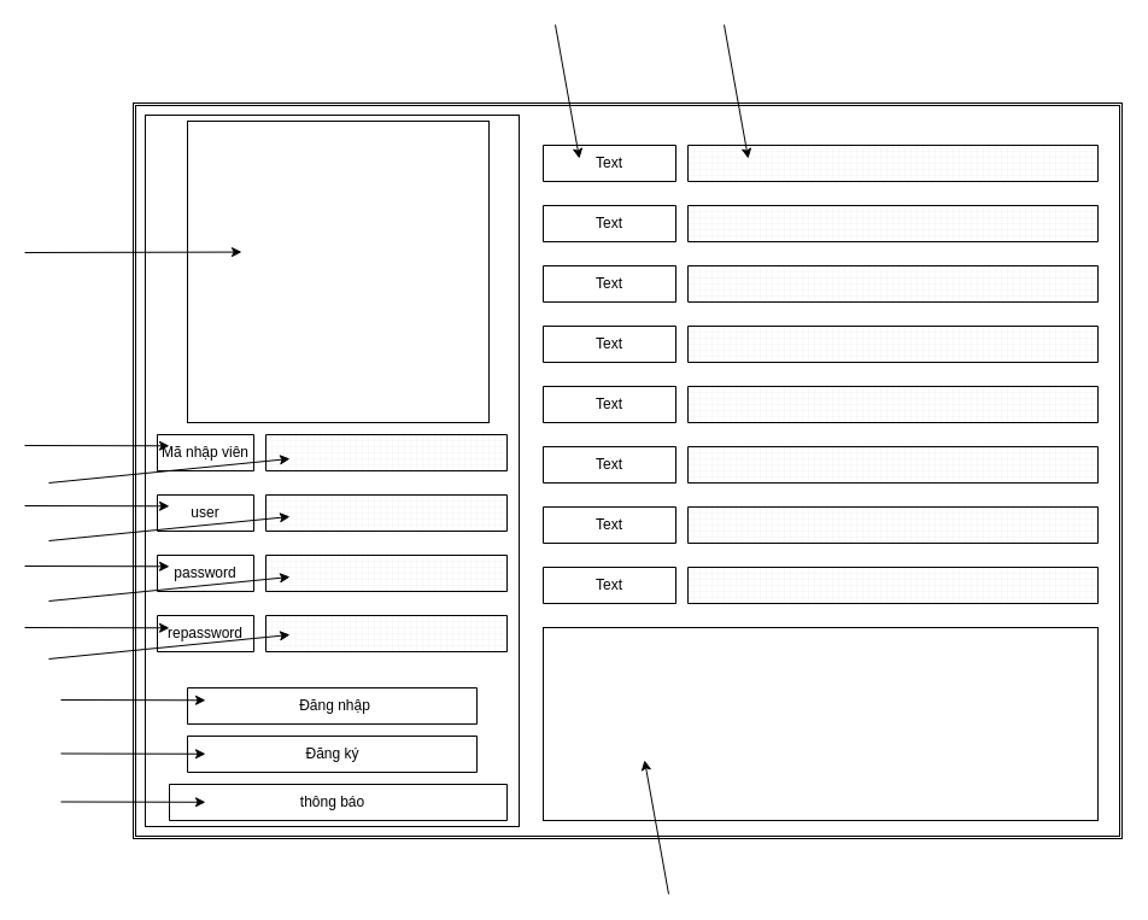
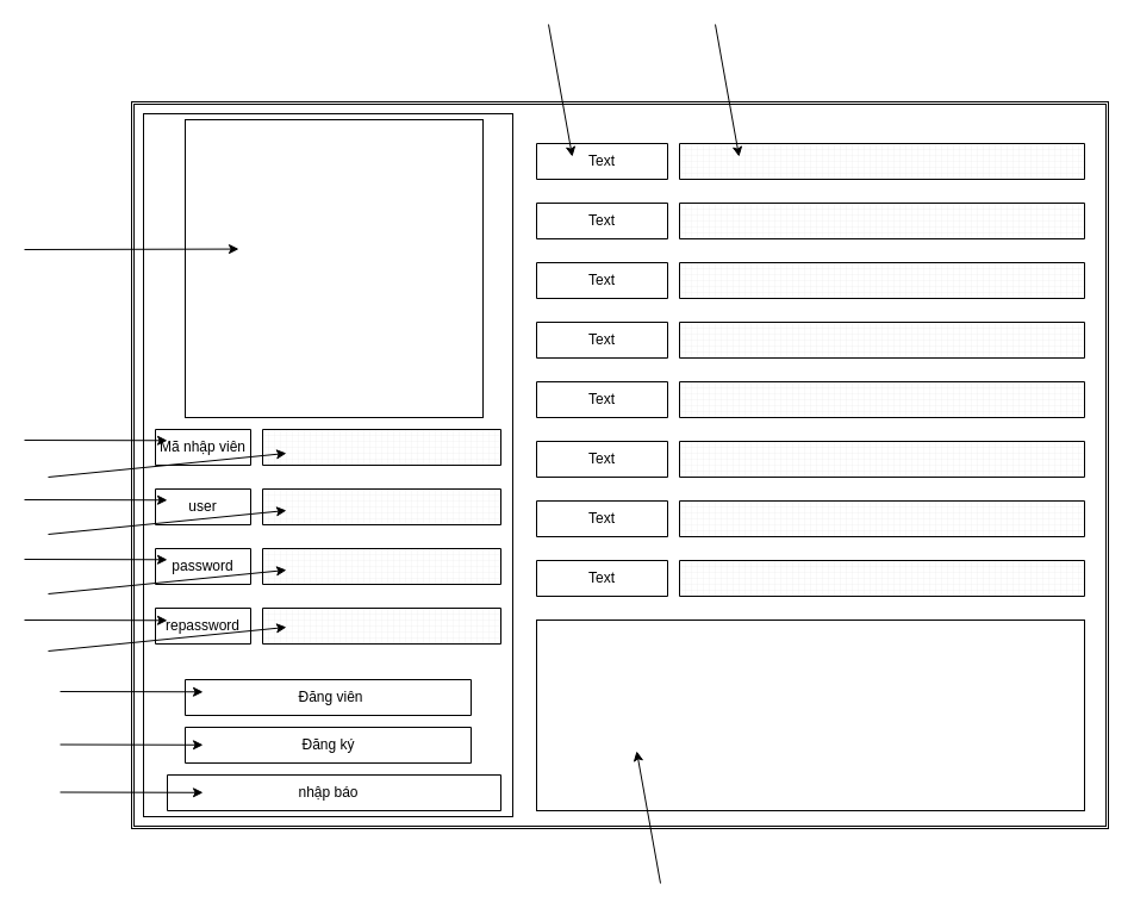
- <mxCell id="45" value="Đăng nhập" style="text;html=1;strokeColor=none;fillColor=none;align=center;verticalAlign=middle;whiteSpace=wrap;rounded=0;" vertex="1" parent="1"><mxGeometry x="155" y="570" width="245" height="30" as="geometry" /></mxCell>
+ <mxCell id="45" value="Đăng viên" style="text;html=1;strokeColor=none;fillColor=none;align=center;verticalAlign=middle;whiteSpace=wrap;rounded=0;" vertex="1" parent="1"><mxGeometry x="155" y="570" width="245" height="30" as="geometry" /></mxCell>
- <mxCell id="47" value="thông báo" style="text;html=1;strokeColor=none;fillColor=none;align=center;verticalAlign=middle;whiteSpace=wrap;rounded=0;" vertex="1" parent="1"><mxGeometry x="152.5" y="650" width="245" height="30" as="geometry" /></mxCell>
+ <mxCell id="47" value="nhập báo" style="text;html=1;strokeColor=none;fillColor=none;align=center;verticalAlign=middle;whiteSpace=wrap;rounded=0;" vertex="1" parent="1"><mxGeometry x="152.5" y="650" width="245" height="30" as="geometry" /></mxCell>
